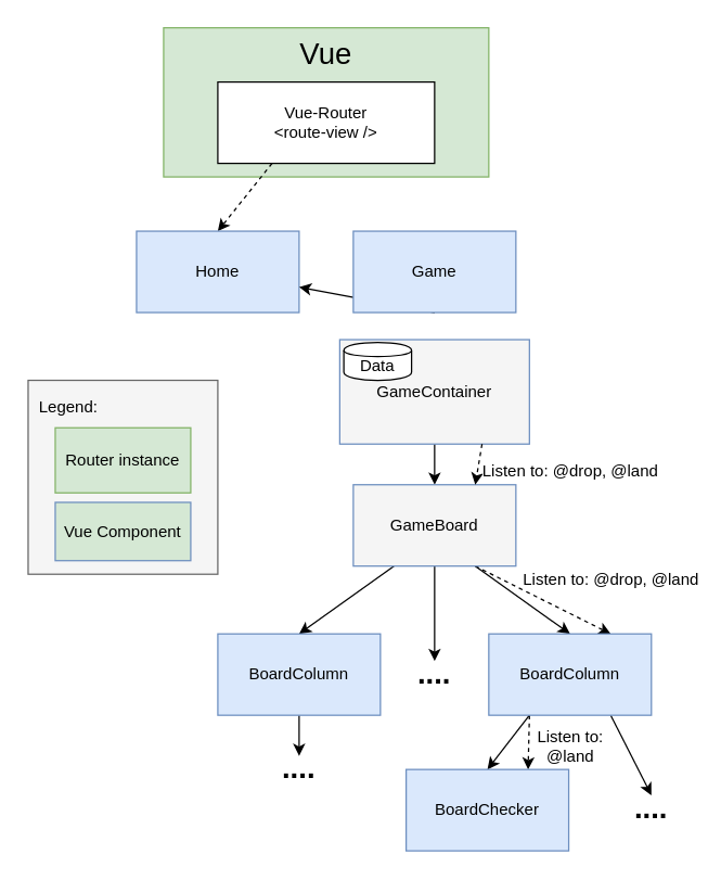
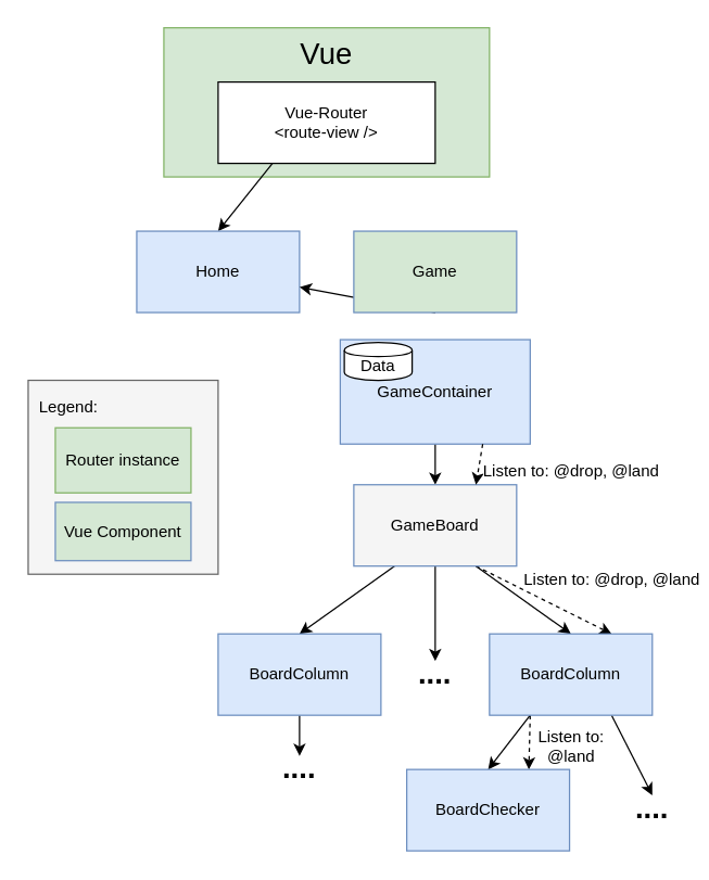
- <mxCell id="3" style="rounded=0;orthogonalLoop=1;jettySize=auto;html=1;exitX=0.25;exitY=1;exitDx=0;exitDy=0;entryX=0.5;entryY=0;entryDx=0;entryDy=0;dashed=1;" parent="1" source="4" target="6" edge="1"><mxGeometry relative="1" as="geometry" /></mxCell>
+ <mxCell id="3" style="rounded=0;orthogonalLoop=1;jettySize=auto;html=1;exitX=0.25;exitY=1;exitDx=0;exitDy=0;entryX=0.5;entryY=0;entryDx=0;entryDy=0;" parent="1" source="4" target="6" edge="1"><mxGeometry relative="1" as="geometry" /></mxCell>
- <mxCell id="8" value="Game" style="rounded=0;whiteSpace=wrap;html=1;fillColor=#dae8fc;strokeColor=#6c8ebf;" parent="1" vertex="1"><mxGeometry x="260" y="170" width="120" height="60" as="geometry" /></mxCell>
+ <mxCell id="8" value="Game" style="rounded=0;whiteSpace=wrap;html=1;fillColor=#d5e8d4;strokeColor=#6c8ebf;" parent="1" vertex="1"><mxGeometry x="260" y="170" width="120" height="60" as="geometry" /></mxCell>
- <mxCell id="10" value="GameContainer" style="rounded=0;whiteSpace=wrap;html=1;fillColor=#f5f5f5;strokeColor=#6c8ebf;" parent="1" vertex="1"><mxGeometry x="250" y="250" width="140" height="77" as="geometry" /></mxCell>
+ <mxCell id="10" value="GameContainer" style="rounded=0;whiteSpace=wrap;html=1;fillColor=#dae8fc;strokeColor=#6c8ebf;" parent="1" vertex="1"><mxGeometry x="250" y="250" width="140" height="77" as="geometry" /></mxCell>
